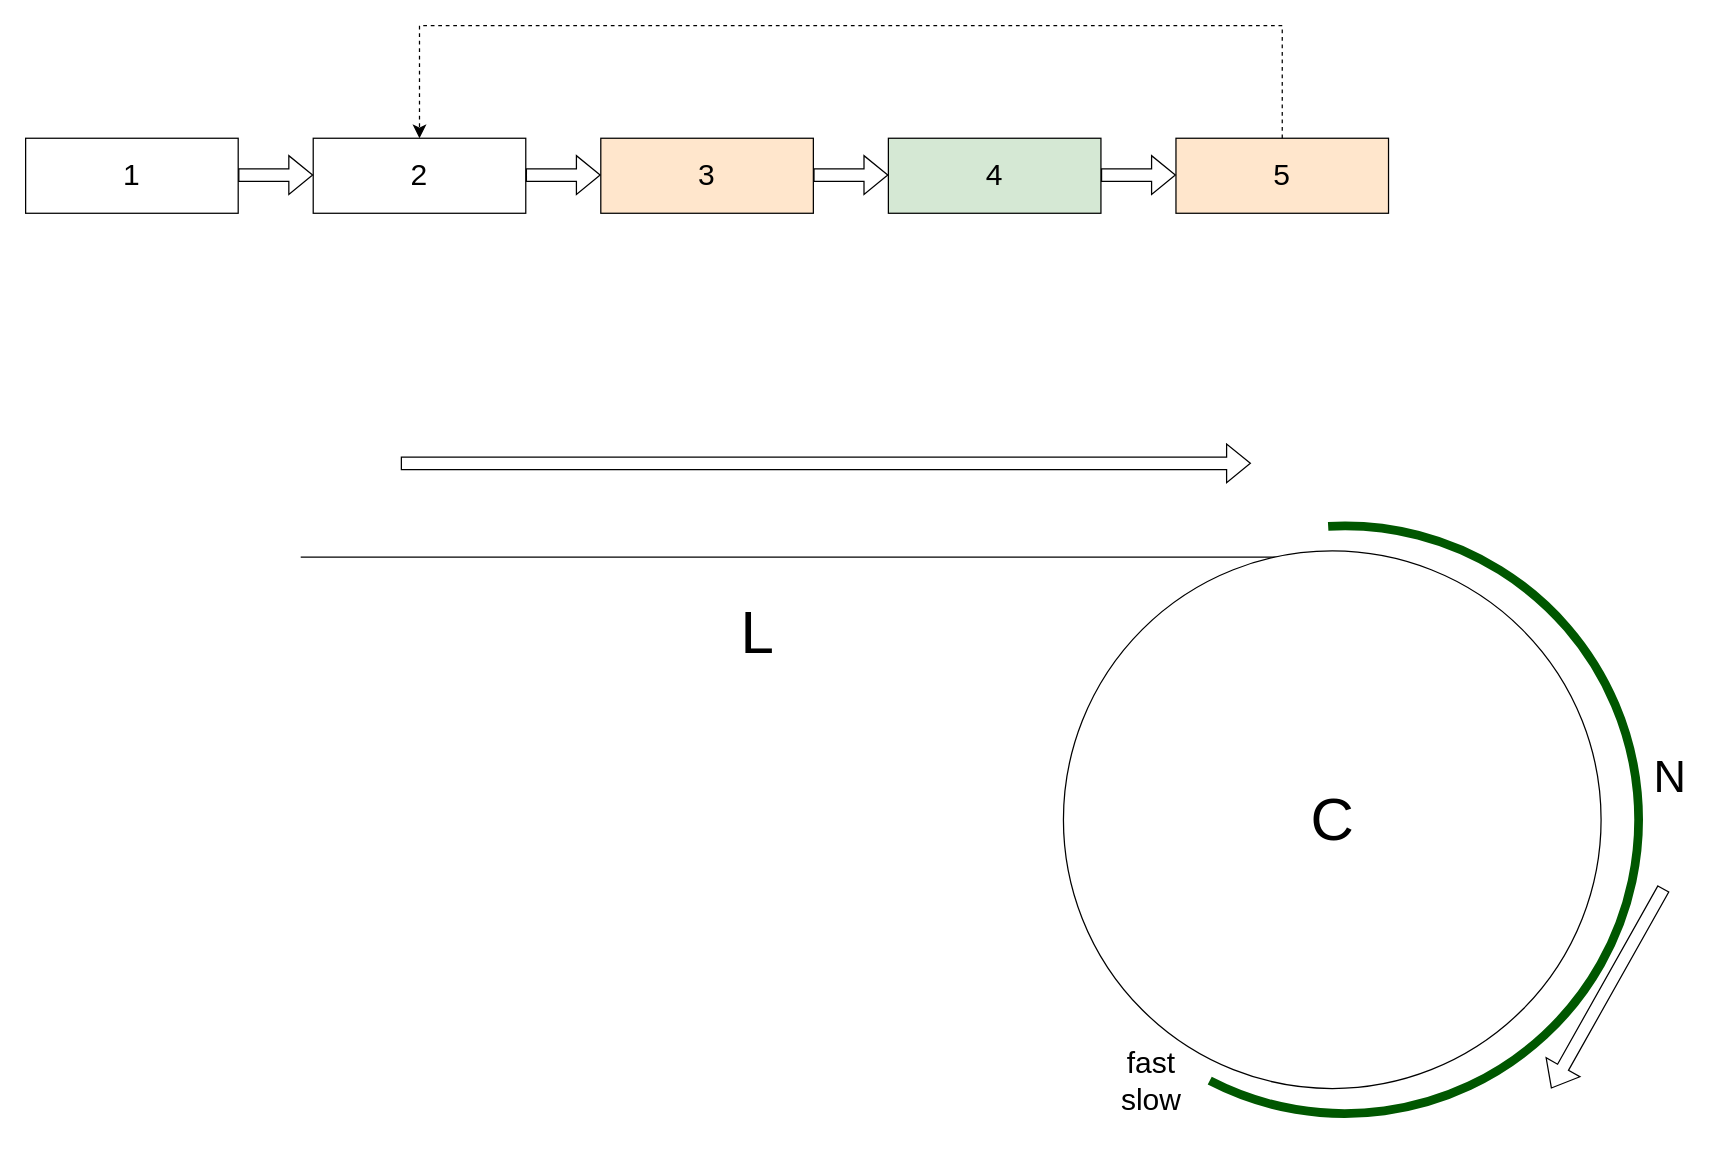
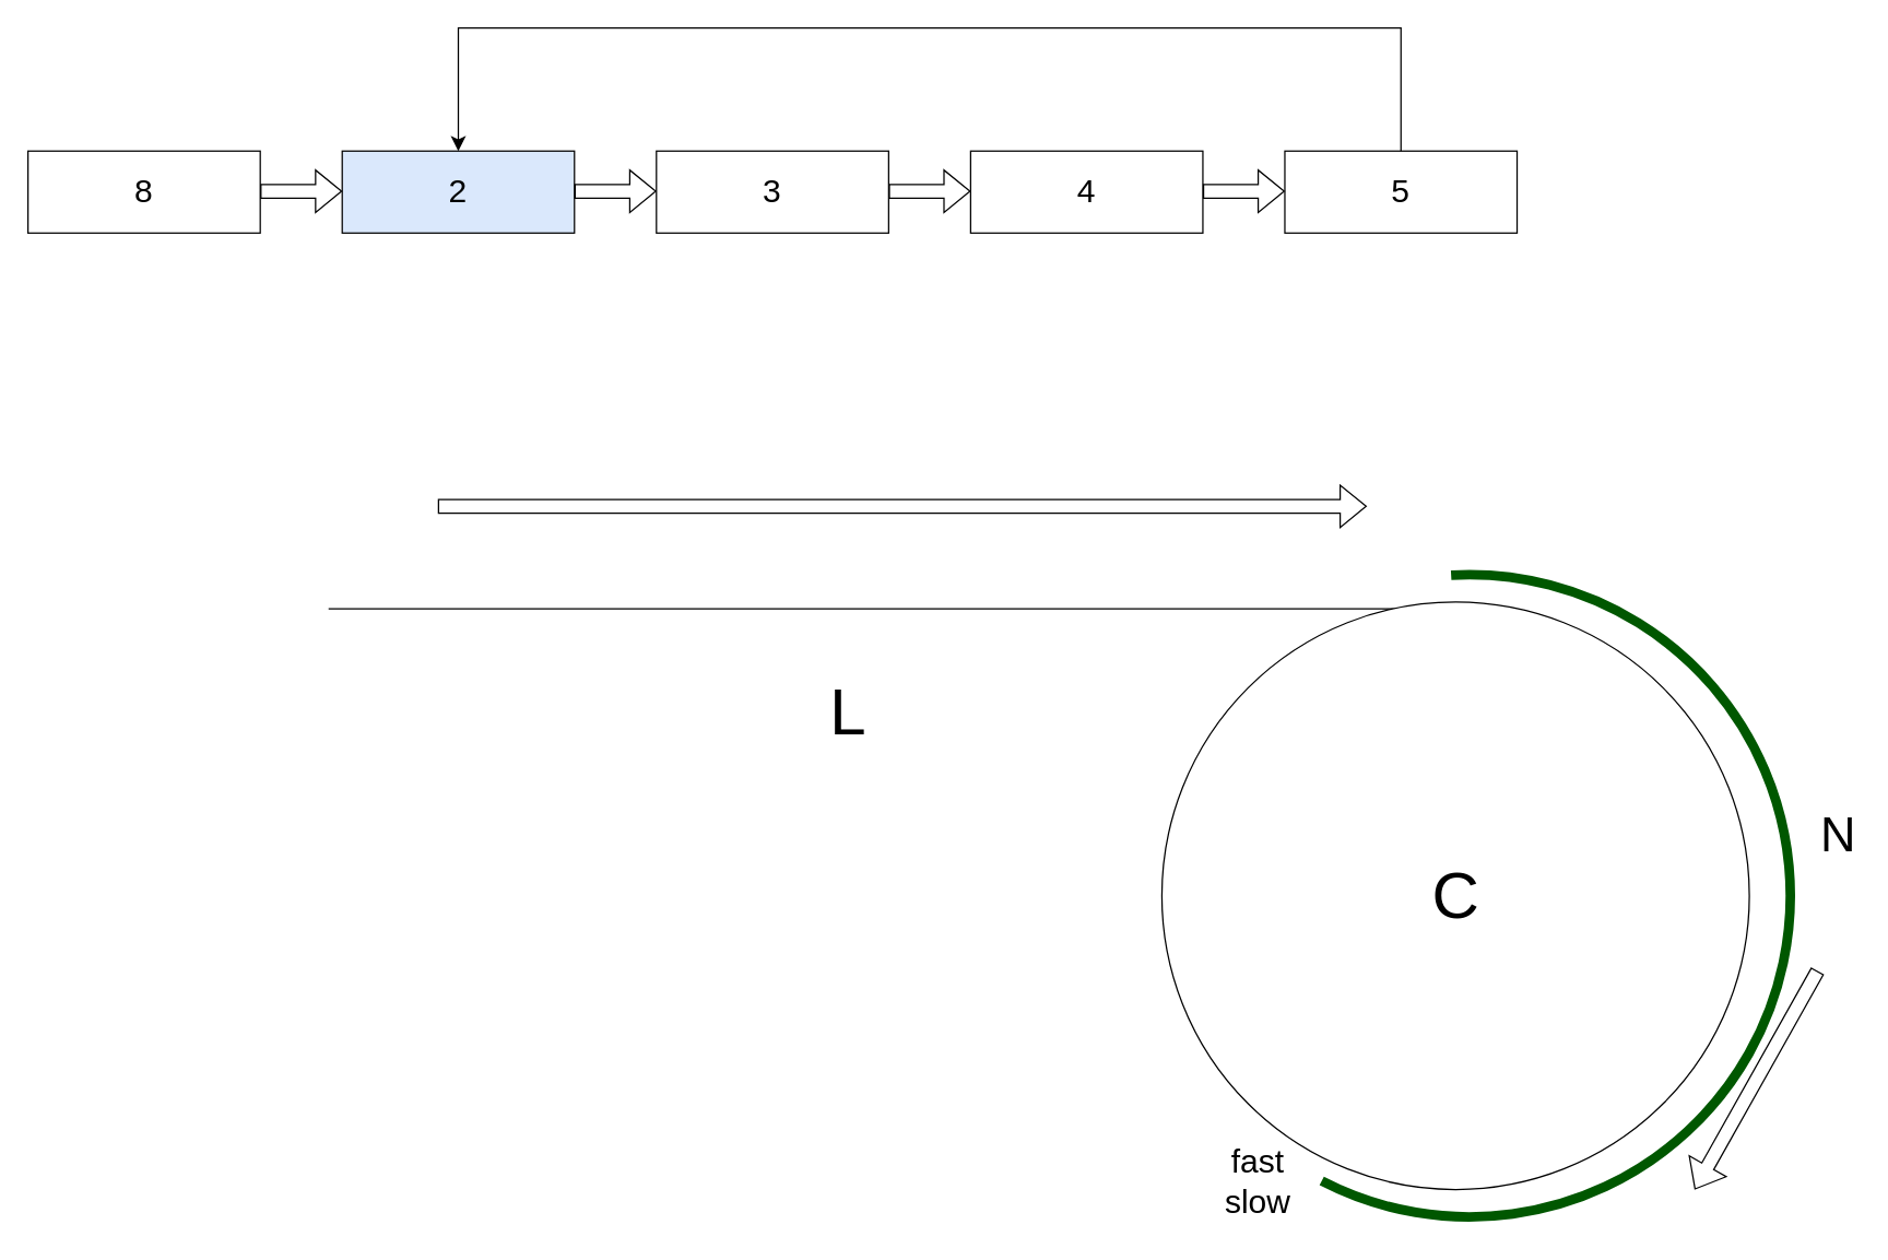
- <mxCell id="11" value="" style="edgeStyle=elbowEdgeStyle;elbow=vertical;endArrow=classic;html=1;curved=0;rounded=0;endSize=8;startSize=8;exitX=0.5;exitY=0;exitDx=0;exitDy=0;entryX=0.5;entryY=0;entryDx=0;entryDy=0;dashed=1;" edge="1" parent="1" source="9" target="3"><mxGeometry width="50" height="50" relative="1" as="geometry"><mxPoint x="1015" y="110" as="sourcePoint" /><mxPoint x="700" y="-80" as="targetPoint" /><Array as="points"><mxPoint x="670" y="20" /></Array></mxGeometry></mxCell>
+ <mxCell id="11" value="" style="edgeStyle=elbowEdgeStyle;elbow=vertical;endArrow=classic;html=1;curved=0;rounded=0;endSize=8;startSize=8;exitX=0.5;exitY=0;exitDx=0;exitDy=0;entryX=0.5;entryY=0;entryDx=0;entryDy=0;" edge="1" parent="1" source="9" target="3"><mxGeometry width="50" height="50" relative="1" as="geometry"><mxPoint x="1015" y="110" as="sourcePoint" /><mxPoint x="700" y="-80" as="targetPoint" /><Array as="points"><mxPoint x="670" y="20" /></Array></mxGeometry></mxCell>
- <mxCell id="2" value="&lt;font style=&quot;font-size: 24px;&quot;&gt;1&lt;/font&gt;" style="rounded=0;whiteSpace=wrap;html=1;" vertex="1" parent="1"><mxGeometry x="20" y="110" width="170" height="60" as="geometry" /></mxCell>
+ <mxCell id="2" value="&lt;font style=&quot;font-size: 24px;&quot;&gt;8&lt;/font&gt;" style="rounded=0;whiteSpace=wrap;html=1;" vertex="1" parent="1"><mxGeometry x="20" y="110" width="170" height="60" as="geometry" /></mxCell>
- <mxCell id="3" value="&lt;font style=&quot;font-size: 24px;&quot;&gt;2&lt;/font&gt;" style="rounded=0;whiteSpace=wrap;html=1;" vertex="1" parent="1"><mxGeometry x="250" y="110" width="170" height="60" as="geometry" /></mxCell>
+ <mxCell id="3" value="&lt;font style=&quot;font-size: 24px;&quot;&gt;2&lt;/font&gt;" style="rounded=0;whiteSpace=wrap;html=1;fillColor=#dae8fc;" vertex="1" parent="1"><mxGeometry x="250" y="110" width="170" height="60" as="geometry" /></mxCell>
- <mxCell id="4" value="&lt;font style=&quot;font-size: 24px;&quot;&gt;3&lt;/font&gt;" style="rounded=0;whiteSpace=wrap;html=1;fillColor=#ffe6cc;" vertex="1" parent="1"><mxGeometry x="480" y="110" width="170" height="60" as="geometry" /></mxCell>
+ <mxCell id="4" value="&lt;font style=&quot;font-size: 24px;&quot;&gt;3&lt;/font&gt;" style="rounded=0;whiteSpace=wrap;html=1;" vertex="1" parent="1"><mxGeometry x="480" y="110" width="170" height="60" as="geometry" /></mxCell>
- <mxCell id="5" value="&lt;font style=&quot;font-size: 24px;&quot;&gt;4&lt;/font&gt;" style="rounded=0;whiteSpace=wrap;html=1;fillColor=#d5e8d4;" vertex="1" parent="1"><mxGeometry x="710" y="110" width="170" height="60" as="geometry" /></mxCell>
+ <mxCell id="5" value="&lt;font style=&quot;font-size: 24px;&quot;&gt;4&lt;/font&gt;" style="rounded=0;whiteSpace=wrap;html=1;" vertex="1" parent="1"><mxGeometry x="710" y="110" width="170" height="60" as="geometry" /></mxCell>
- <mxCell id="9" value="&lt;span style=&quot;font-size: 24px;&quot;&gt;5&lt;/span&gt;" style="rounded=0;whiteSpace=wrap;html=1;fillColor=#ffe6cc;" vertex="1" parent="1"><mxGeometry x="940" y="110" width="170" height="60" as="geometry" /></mxCell>
+ <mxCell id="9" value="&lt;span style=&quot;font-size: 24px;&quot;&gt;5&lt;/span&gt;" style="rounded=0;whiteSpace=wrap;html=1;" vertex="1" parent="1"><mxGeometry x="940" y="110" width="170" height="60" as="geometry" /></mxCell>
- <mxCell id="18" value="&lt;font style=&quot;font-size: 48px;&quot;&gt;L&lt;/font&gt;" style="text;html=1;align=center;verticalAlign=middle;resizable=0;points=[];autosize=1;strokeColor=none;fillColor=none;" vertex="1" parent="1"><mxGeometry x="580" y="470" width="50" height="70" as="geometry" /></mxCell>
+ <mxCell id="18" value="&lt;font style=&quot;font-size: 48px;&quot;&gt;L&lt;/font&gt;" style="text;html=1;align=center;verticalAlign=middle;resizable=0;points=[];autosize=1;strokeColor=none;fillColor=none;" vertex="1" parent="1"><mxGeometry x="595" y="485" width="50" height="70" as="geometry" /></mxCell>
- <mxCell id="21" value="&lt;font style=&quot;font-size: 36px;&quot;&gt;N&lt;/font&gt;" style="text;html=1;align=center;verticalAlign=middle;resizable=0;points=[];autosize=1;strokeColor=none;fillColor=none;" vertex="1" parent="1"><mxGeometry x="1310" y="590" width="50" height="60" as="geometry" /></mxCell>
+ <mxCell id="21" value="&lt;font style=&quot;font-size: 36px;&quot;&gt;N&lt;/font&gt;" style="text;html=1;align=center;verticalAlign=middle;resizable=0;points=[];autosize=1;strokeColor=none;fillColor=none;" vertex="1" parent="1"><mxGeometry x="1320" y="580" width="50" height="60" as="geometry" /></mxCell>
